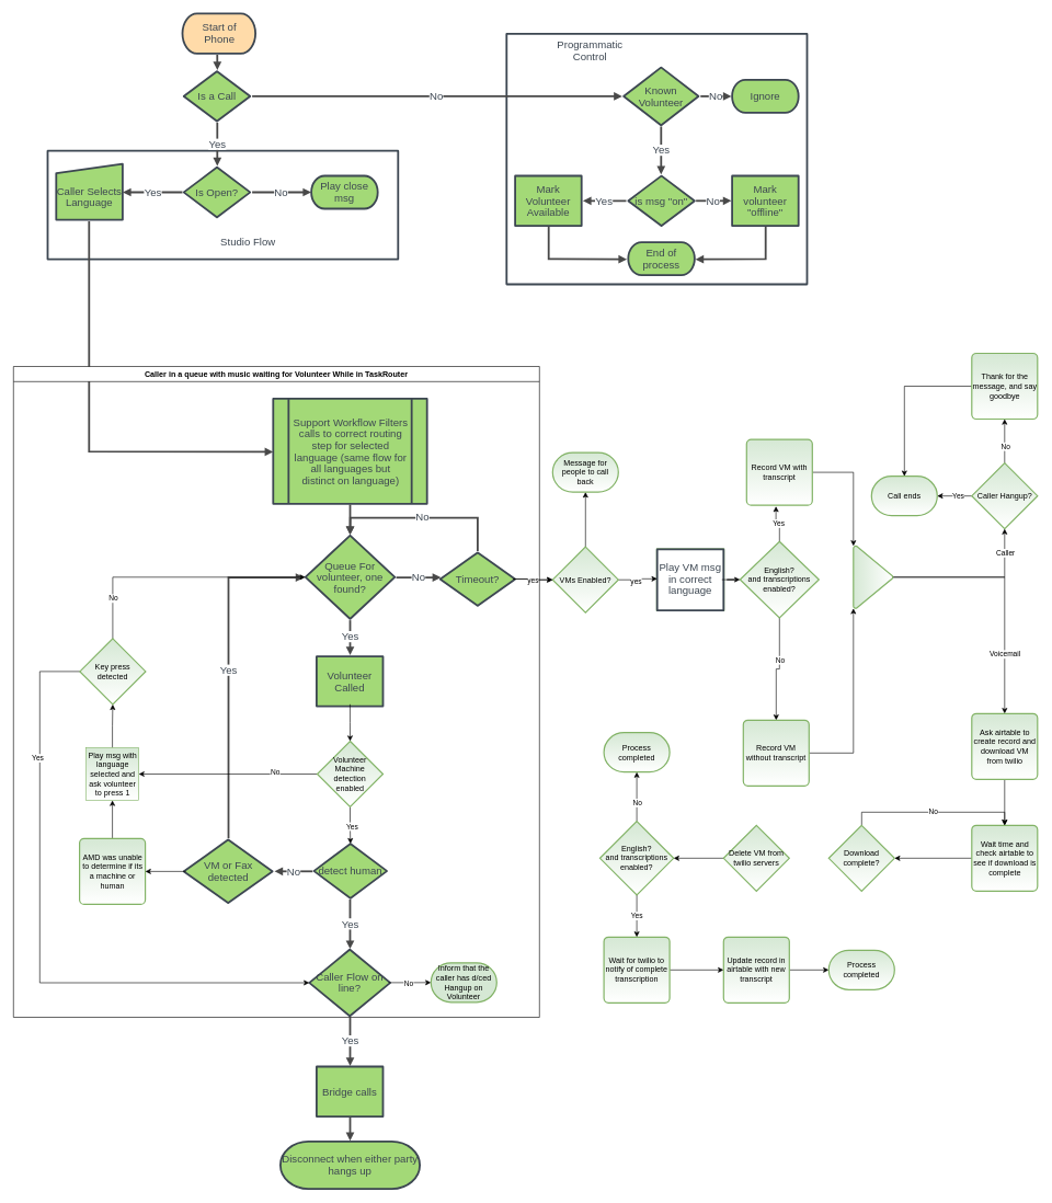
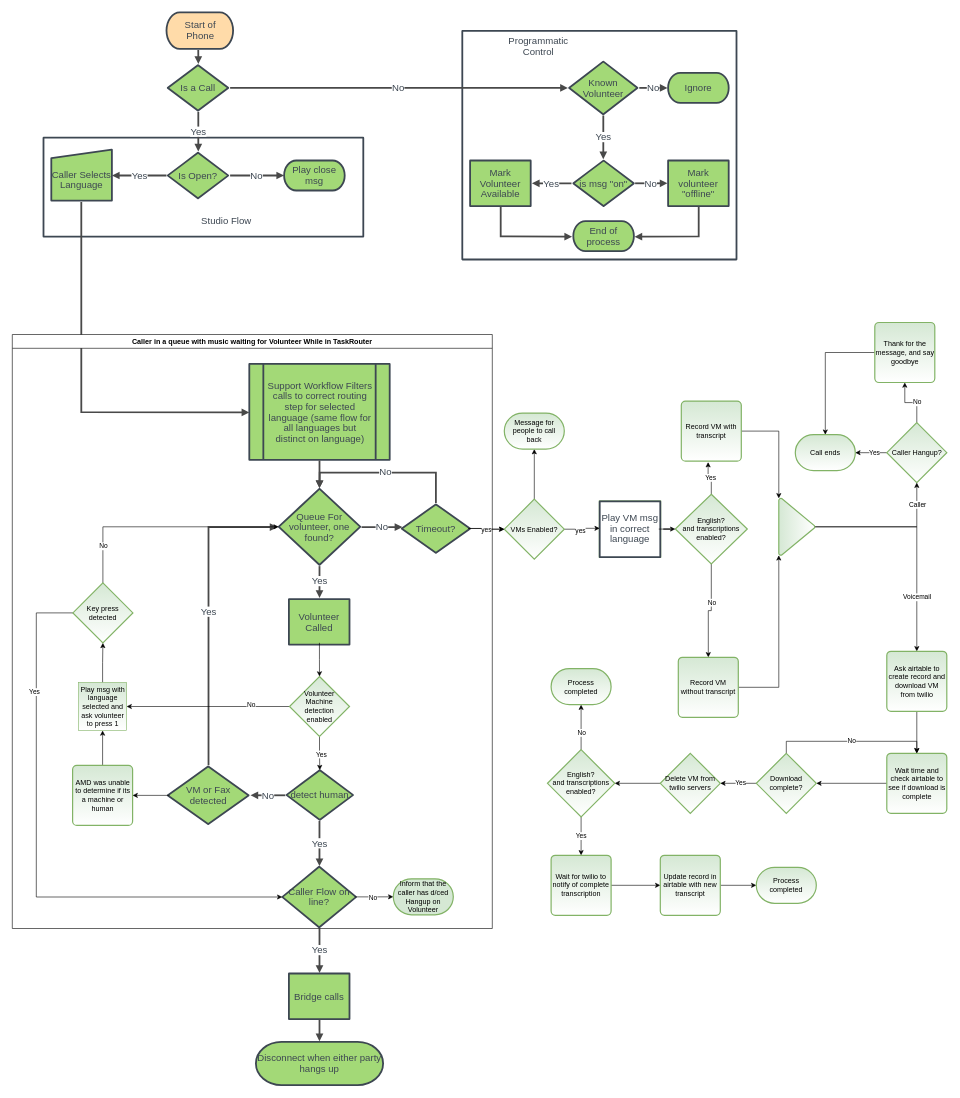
- <mxCell id="110" value="Thank for the message, and say goodbye" style="rounded=1;whiteSpace=wrap;html=1;absoluteArcSize=1;arcSize=14;strokeWidth=2;fillColor=#d5e8d4;strokeColor=#82b366;gradientColor=#ffffff;" parent="1" vertex="1"><mxGeometry x="1477.5" y="537" width="100" height="100" as="geometry" /></mxCell>
+ <mxCell id="110" value="Thank for the message, and say goodbye" style="rounded=1;whiteSpace=wrap;html=1;absoluteArcSize=1;arcSize=14;strokeWidth=2;fillColor=#d5e8d4;strokeColor=#82b366;gradientColor=#ffffff;" parent="1" vertex="1"><mxGeometry x="1457.5" y="537" width="100" height="100" as="geometry" /></mxCell>
+ <mxCell id="126" style="edgeStyle=orthogonalEdgeStyle;rounded=0;orthogonalLoop=1;jettySize=auto;html=1;entryX=1;entryY=0.5;entryDx=0;entryDy=0;" parent="1" source="128" target="130" edge="1"><mxGeometry relative="1" as="geometry" /></mxCell>
+ <mxCell id="127" value="Yes" style="edgeLabel;html=1;align=center;verticalAlign=middle;resizable=0;points=[];" parent="126" vertex="1" connectable="0"><mxGeometry x="-0.1" y="-2" relative="1" as="geometry"><mxPoint as="offset" /></mxGeometry></mxCell>
